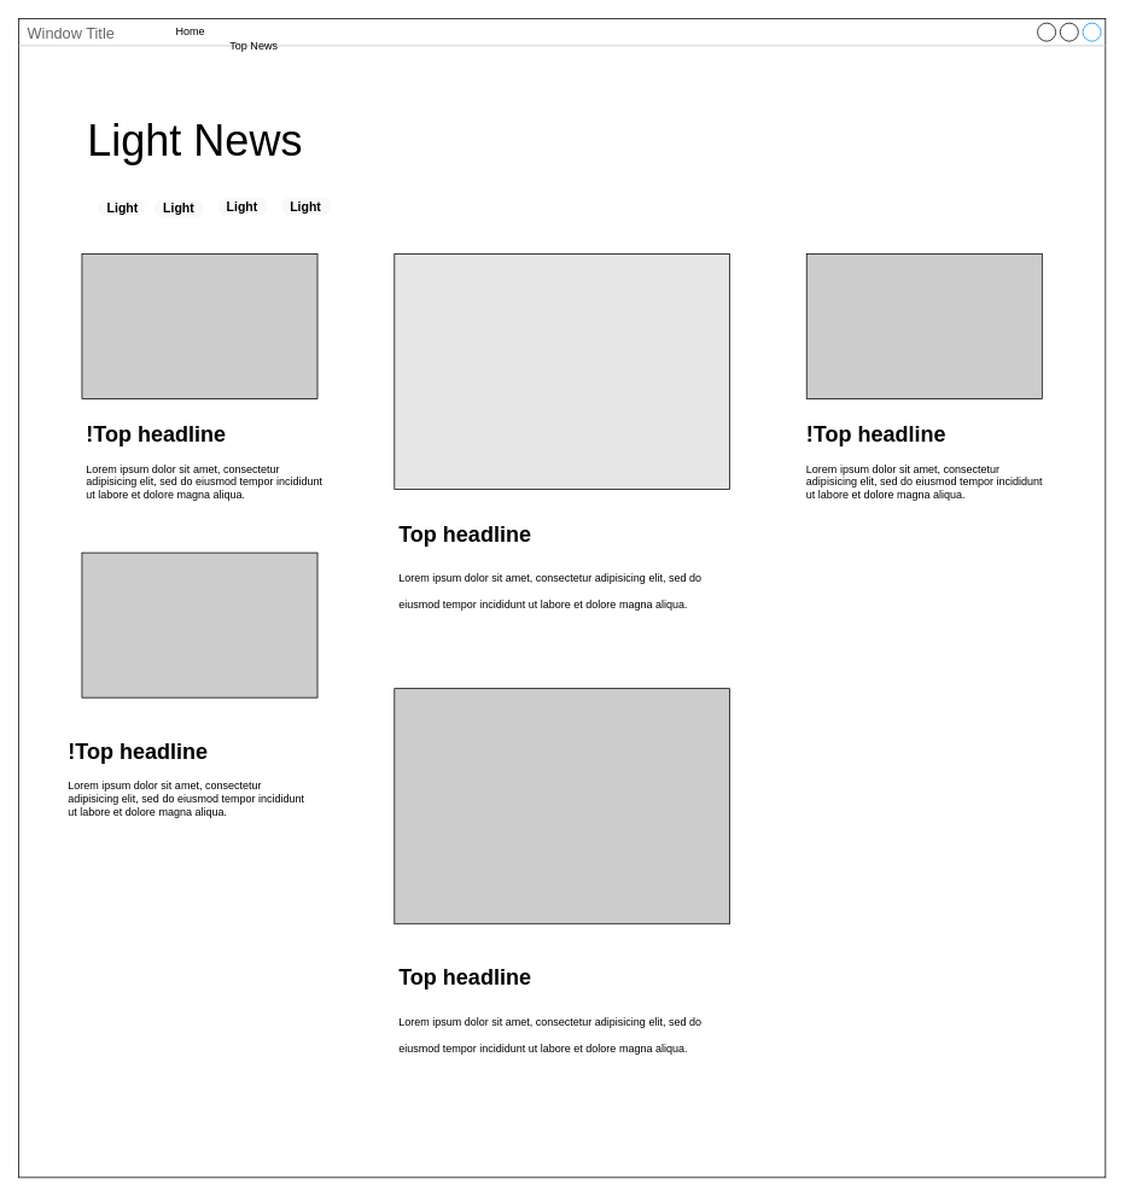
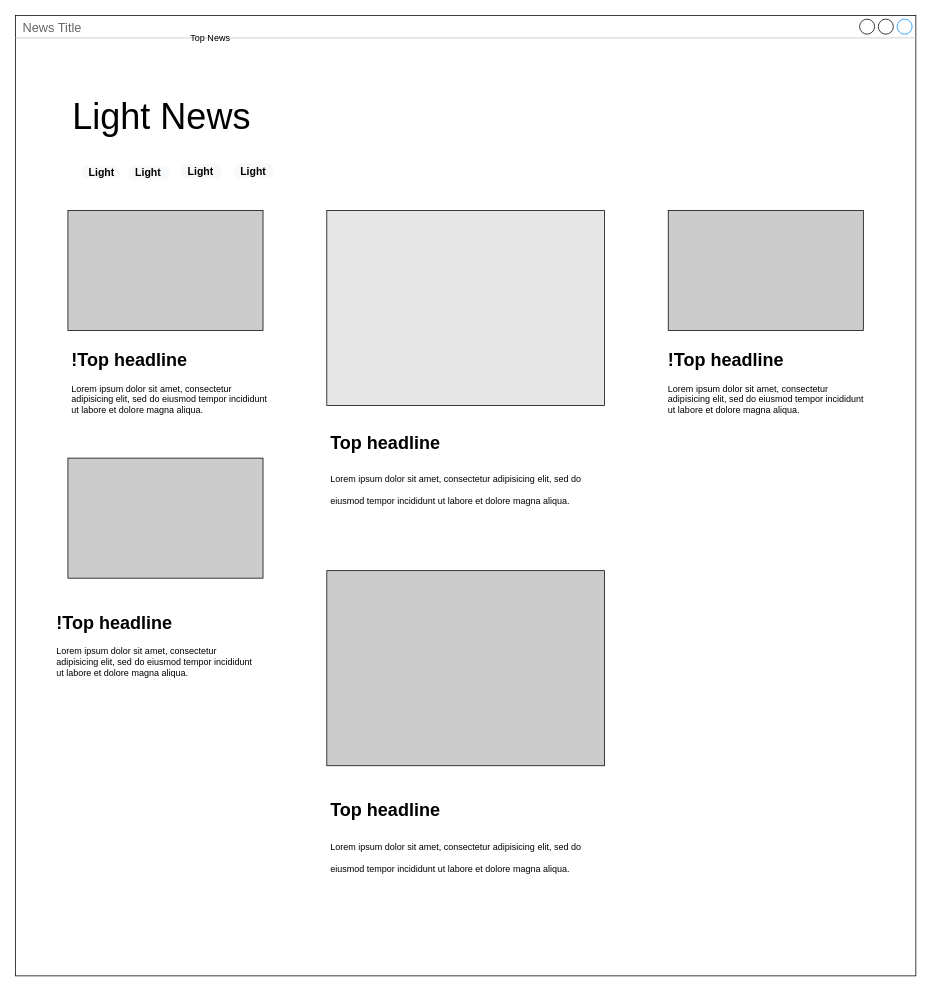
- <mxCell id="3" value="Home" style="text;html=1;strokeColor=none;fillColor=none;align=center;verticalAlign=middle;whiteSpace=wrap;rounded=0;" parent="1" vertex="1"><mxGeometry x="180" width="60" height="30" as="geometry" y="20" /></mxCell>
- <mxCell id="2" value="Window Title" style="strokeWidth=1;shadow=0;dashed=0;align=center;html=1;shape=mxgraph.mockup.containers.window;align=left;verticalAlign=top;spacingLeft=8;strokeColor2=#008cff;strokeColor3=#c4c4c4;fontColor=#666666;mainText=;fontSize=17;labelBackgroundColor=none;" parent="1" vertex="1"><mxGeometry width="1200" height="1280" as="geometry" x="20" y="20" /></mxCell>
+ <mxCell id="2" value="News Title" style="strokeWidth=1;shadow=0;dashed=0;align=center;html=1;shape=mxgraph.mockup.containers.window;align=left;verticalAlign=top;spacingLeft=8;strokeColor2=#008cff;strokeColor3=#c4c4c4;fontColor=#666666;mainText=;fontSize=17;labelBackgroundColor=none;" parent="1" vertex="1"><mxGeometry width="1200" height="1280" as="geometry" x="20" y="20" /></mxCell>
